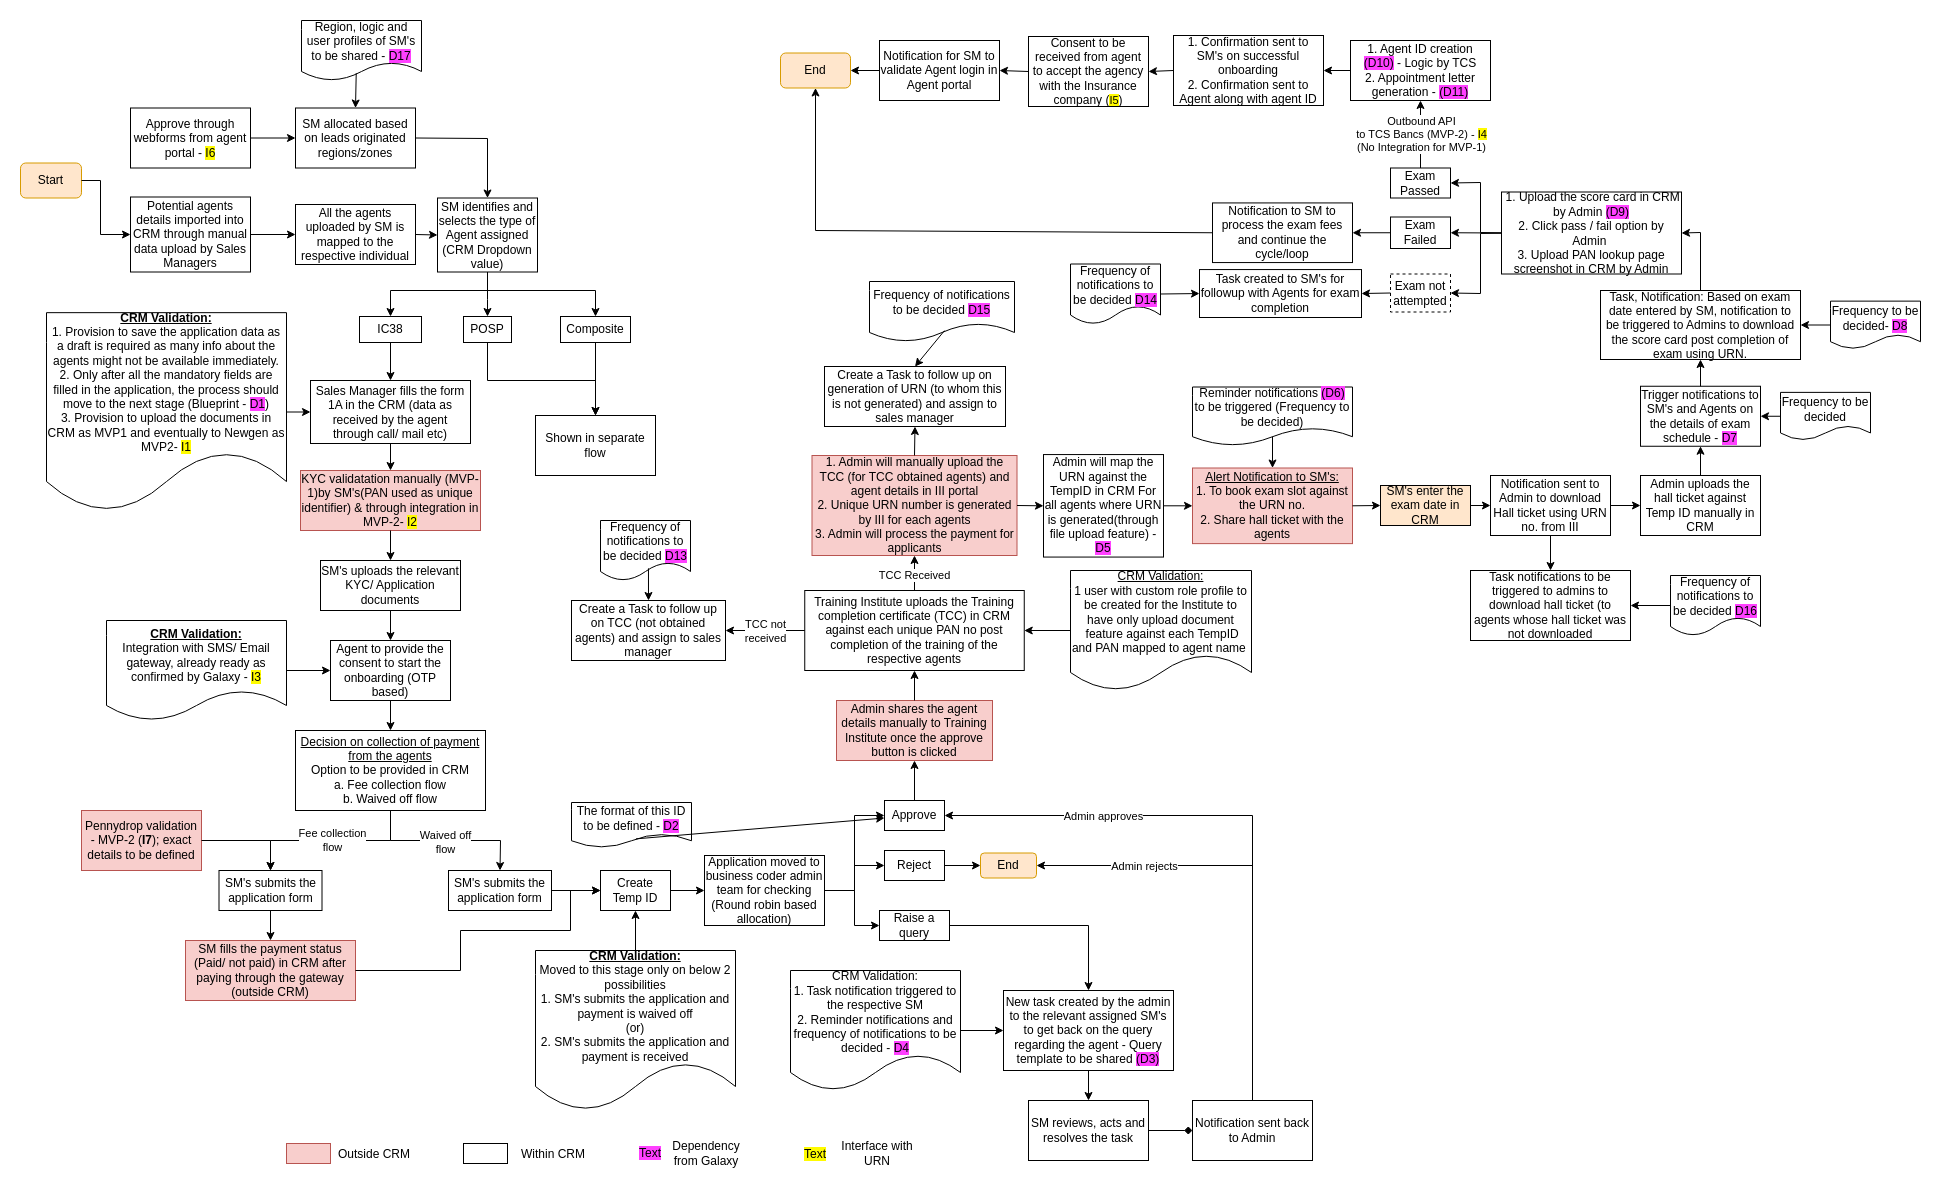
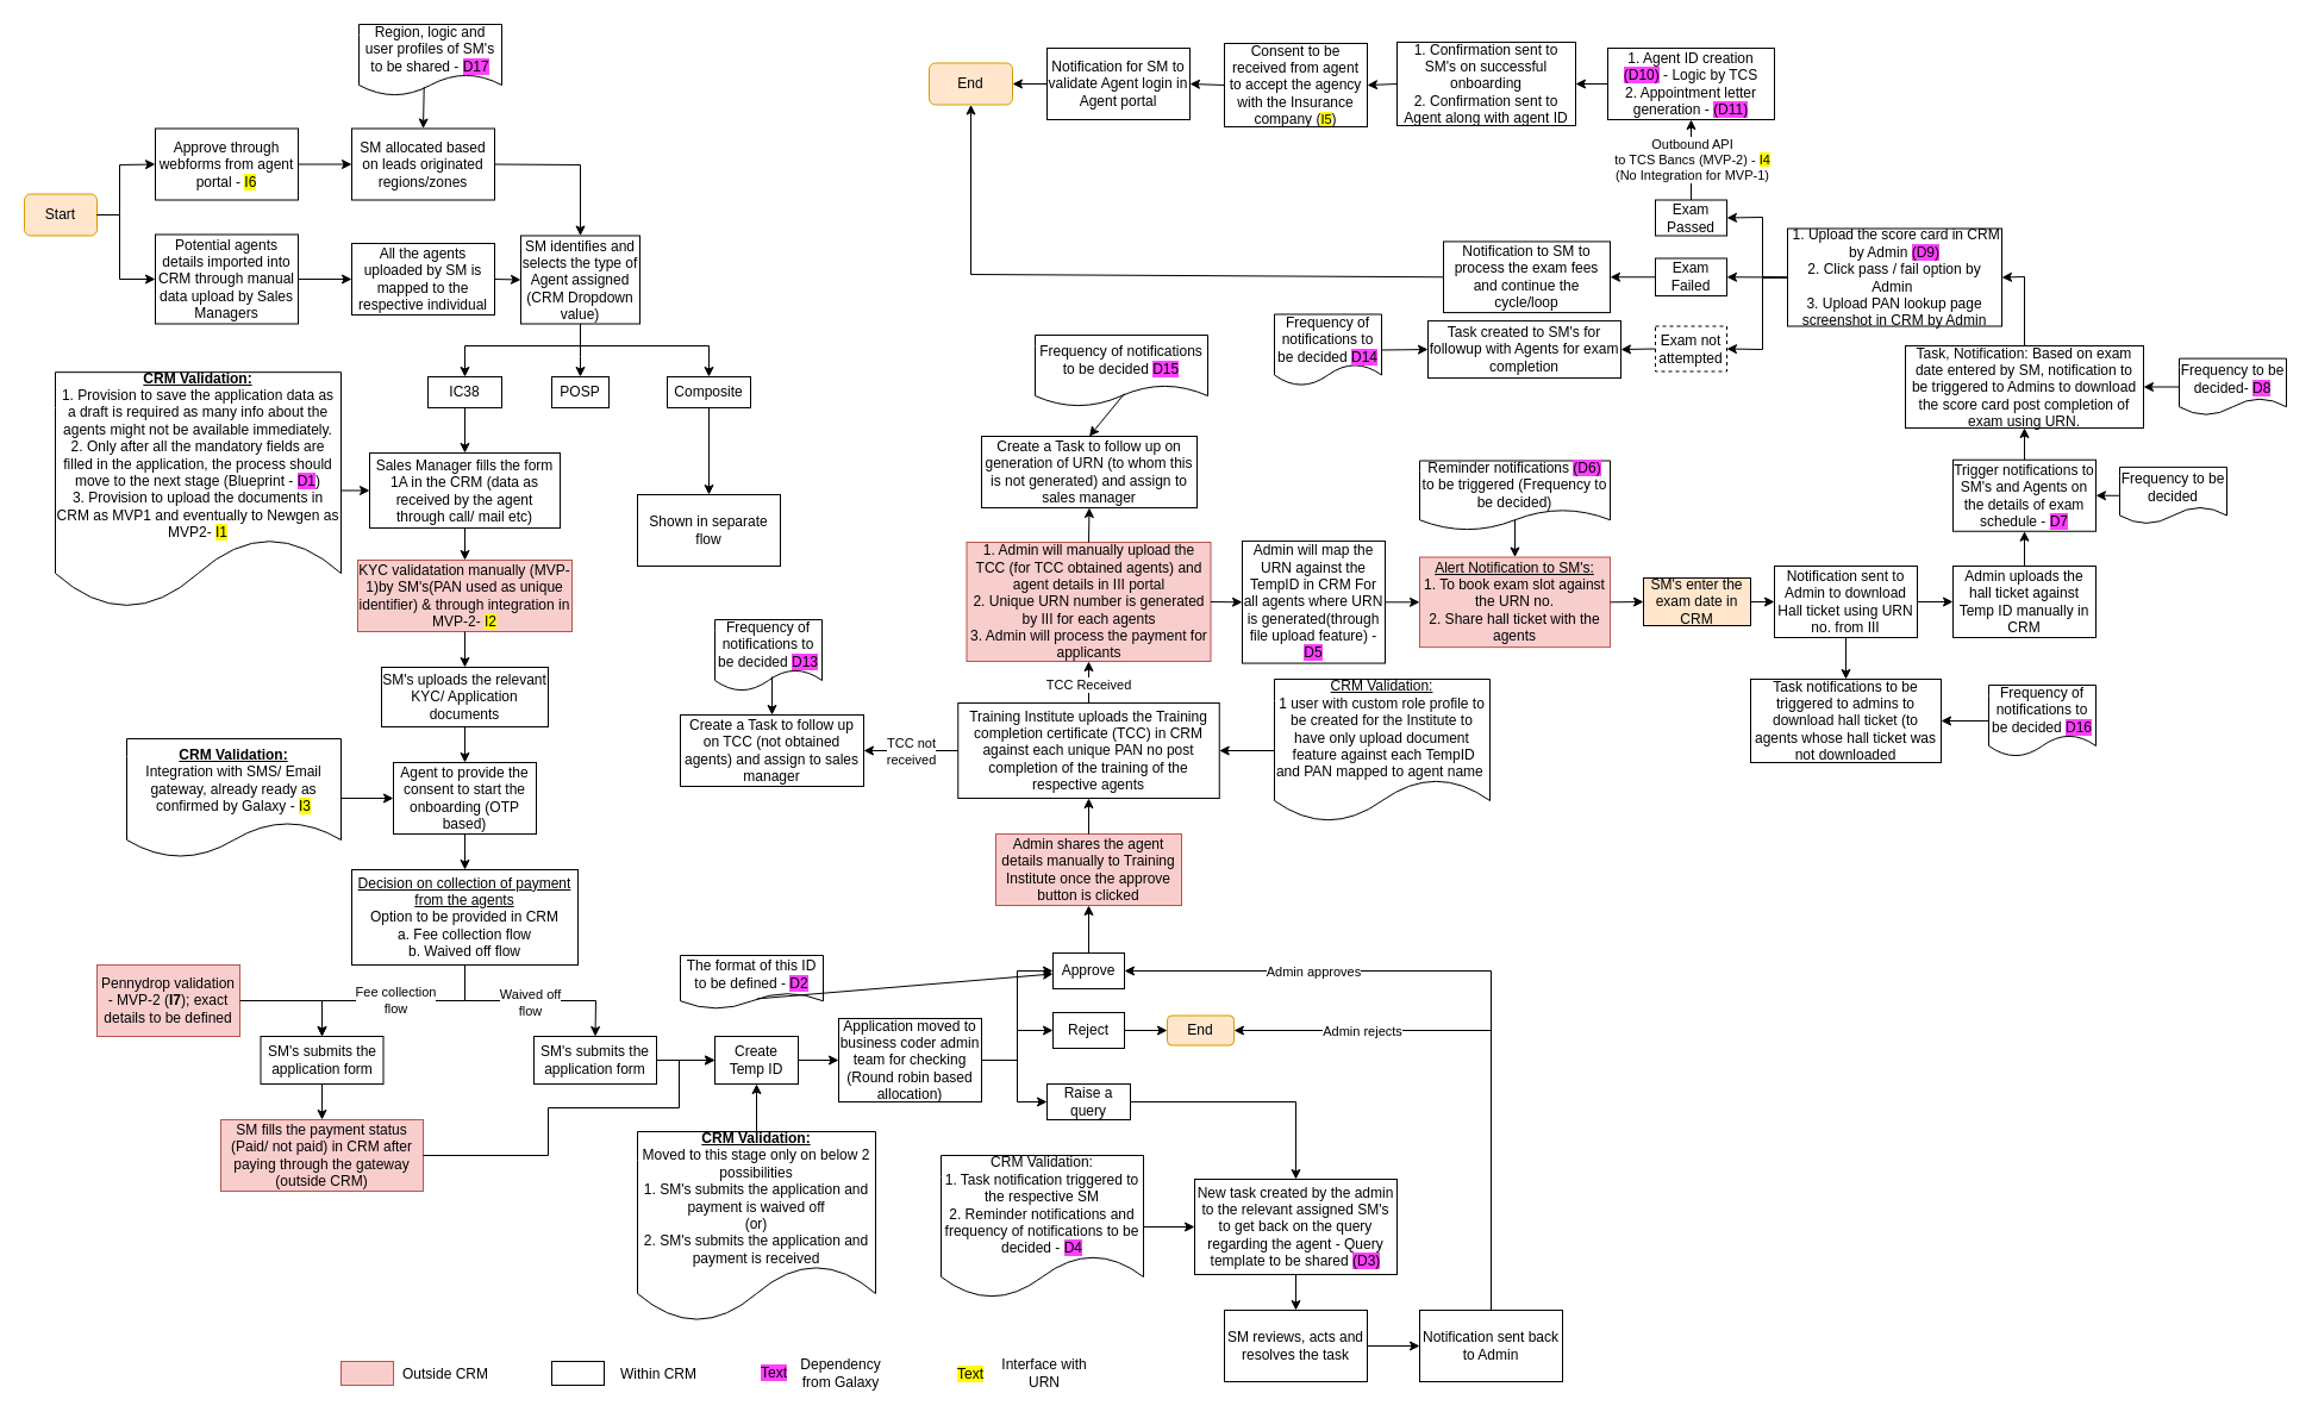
+ <mxCell id="142" value="" style="endArrow=classic;html=1;rounded=0;exitX=1;exitY=0.5;exitDx=0;exitDy=0;entryX=0;entryY=0.5;entryDx=0;entryDy=0;" parent="1" source="2" target="138" edge="1"><mxGeometry width="50" height="50" relative="1" as="geometry"><mxPoint x="290" y="230" as="sourcePoint" /><mxPoint x="340" y="180" as="targetPoint" /><Array as="points"><mxPoint x="100" y="180" /><mxPoint x="100" y="138" /></Array></mxGeometry></mxCell>
- <mxCell id="109" value="" style="endArrow=classic;html=1;rounded=0;exitX=0.5;exitY=1;exitDx=0;exitDy=0;entryX=0.5;entryY=0;entryDx=0;entryDy=0;" parent="1" source="8" target="111" edge="1"><mxGeometry width="50" height="50" relative="1" as="geometry"><mxPoint x="530" y="430" as="sourcePoint" /><mxPoint x="600" y="430" as="targetPoint" /><Array as="points"><mxPoint x="487" y="380" /><mxPoint x="595" y="380" /></Array></mxGeometry></mxCell>
- <mxCell id="63" value="" style="endArrow=diamond;html=1;rounded=0;exitX=1;exitY=0.5;exitDx=0;exitDy=0;entryX=0;entryY=0.5;entryDx=0;entryDy=0;" parent="1" source="60" target="62" edge="1"><mxGeometry width="50" height="50" relative="1" as="geometry"><mxPoint x="1000" y="1200" as="sourcePoint" /><mxPoint x="1050" y="1150" as="targetPoint" /></mxGeometry></mxCell>
+ <mxCell id="63" value="" style="endArrow=classic;html=1;rounded=0;exitX=1;exitY=0.5;exitDx=0;exitDy=0;entryX=0;entryY=0.5;entryDx=0;entryDy=0;" parent="1" source="60" target="62" edge="1"><mxGeometry width="50" height="50" relative="1" as="geometry"><mxPoint x="1000" y="1200" as="sourcePoint" /><mxPoint x="1050" y="1150" as="targetPoint" /></mxGeometry></mxCell>
